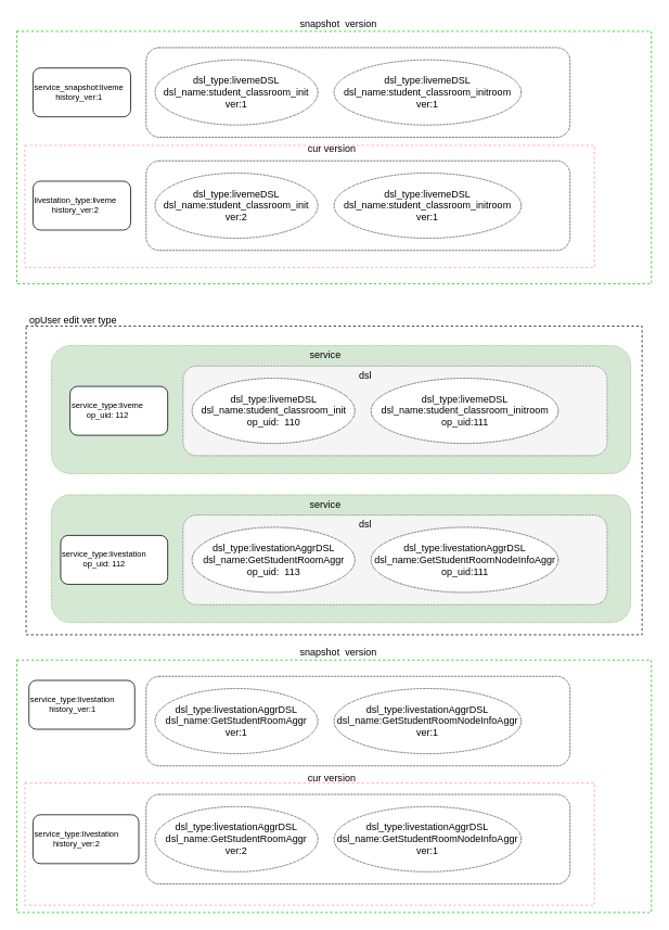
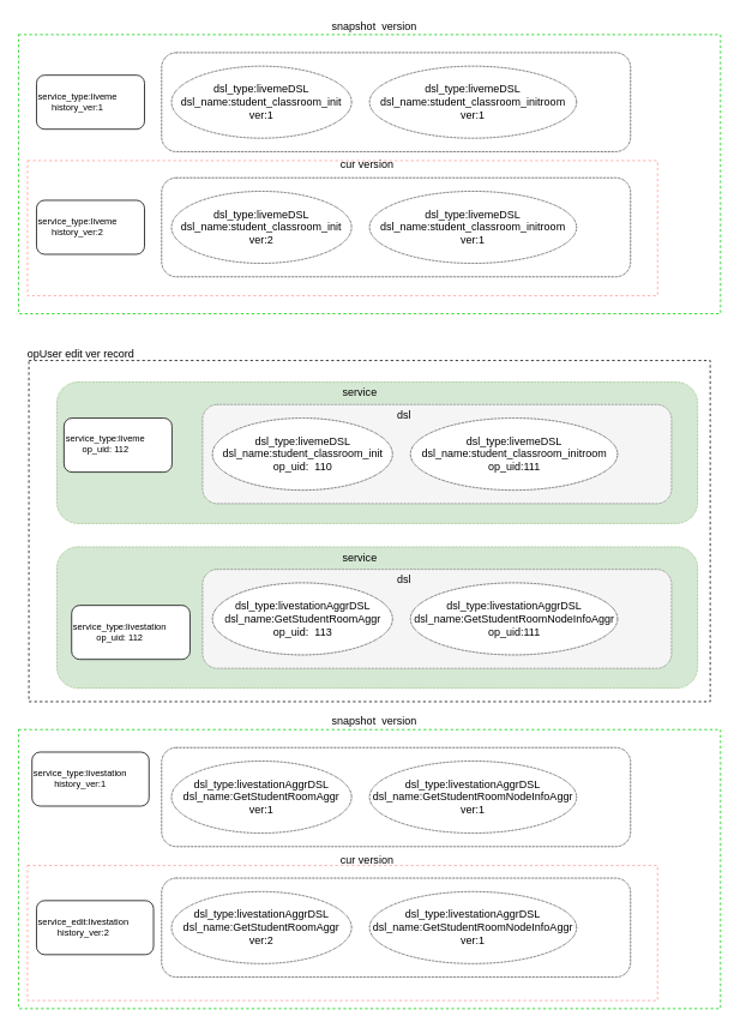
- <mxCell id="11" value="&lt;p style=&quot;line-height: 100% ; font-size: 10px&quot;&gt;&lt;/p&gt;&lt;div style=&quot;text-align: center ; font-size: 10px&quot;&gt;&lt;span style=&quot;font-size: 10px&quot;&gt;service_snapshot:liveme&lt;/span&gt;&lt;/div&gt;&lt;div style=&quot;text-align: center ; font-size: 10px&quot;&gt;&lt;span style=&quot;font-size: 10px&quot;&gt;history_ver:1&lt;/span&gt;&lt;/div&gt;&lt;p&gt;&lt;/p&gt;" style="rounded=1;whiteSpace=wrap;html=1;shadow=0;labelBackgroundColor=none;align=left;" parent="1" vertex="1"><mxGeometry x="40" y="83" width="120" height="60" as="geometry" /></mxCell>
+ <mxCell id="11" value="&lt;p style=&quot;line-height: 100% ; font-size: 10px&quot;&gt;&lt;/p&gt;&lt;div style=&quot;text-align: center ; font-size: 10px&quot;&gt;&lt;span style=&quot;font-size: 10px&quot;&gt;service_type:liveme&lt;/span&gt;&lt;/div&gt;&lt;div style=&quot;text-align: center ; font-size: 10px&quot;&gt;&lt;span style=&quot;font-size: 10px&quot;&gt;history_ver:1&lt;/span&gt;&lt;/div&gt;&lt;p&gt;&lt;/p&gt;" style="rounded=1;whiteSpace=wrap;html=1;shadow=0;labelBackgroundColor=none;align=left;" parent="1" vertex="1"><mxGeometry x="40" y="83" width="120" height="60" as="geometry" /></mxCell>
- <mxCell id="15" value="&lt;p style=&quot;line-height: 100% ; font-size: 10px&quot;&gt;&lt;/p&gt;&lt;div style=&quot;text-align: center ; font-size: 10px&quot;&gt;&lt;span style=&quot;font-size: 10px&quot;&gt;livestation_type:liveme&lt;/span&gt;&lt;/div&gt;&lt;div style=&quot;text-align: center ; font-size: 10px&quot;&gt;&lt;span style=&quot;font-size: 10px&quot;&gt;history_ver:2&lt;/span&gt;&lt;/div&gt;&lt;p&gt;&lt;/p&gt;" style="rounded=1;whiteSpace=wrap;html=1;shadow=0;labelBackgroundColor=none;align=left;" parent="1" vertex="1"><mxGeometry x="40" y="222" width="120" height="60" as="geometry" /></mxCell>
+ <mxCell id="15" value="&lt;p style=&quot;line-height: 100% ; font-size: 10px&quot;&gt;&lt;/p&gt;&lt;div style=&quot;text-align: center ; font-size: 10px&quot;&gt;&lt;span style=&quot;font-size: 10px&quot;&gt;service_type:liveme&lt;/span&gt;&lt;/div&gt;&lt;div style=&quot;text-align: center ; font-size: 10px&quot;&gt;&lt;span style=&quot;font-size: 10px&quot;&gt;history_ver:2&lt;/span&gt;&lt;/div&gt;&lt;p&gt;&lt;/p&gt;" style="rounded=1;whiteSpace=wrap;html=1;shadow=0;labelBackgroundColor=none;align=left;" parent="1" vertex="1"><mxGeometry x="40" y="222" width="120" height="60" as="geometry" /></mxCell>
- <mxCell id="32" value="opUser edit ver type" style="text;html=1;align=center;verticalAlign=middle;resizable=0;points=[];autosize=1;" parent="1" vertex="1"><mxGeometry x="24.5" y="384" width="129" height="18" as="geometry" /></mxCell>
+ <mxCell id="32" value="opUser edit ver record" style="text;html=1;align=center;verticalAlign=middle;resizable=0;points=[];autosize=1;" parent="1" vertex="1"><mxGeometry x="24.5" y="384" width="129" height="18" as="geometry" /></mxCell>
- <mxCell id="30" value="&lt;p style=&quot;line-height: 100% ; font-size: 10px&quot;&gt;&lt;/p&gt;&lt;div style=&quot;text-align: center ; font-size: 10px&quot;&gt;&lt;span style=&quot;font-size: 10px&quot;&gt;service_type:liveme&lt;/span&gt;&lt;/div&gt;&lt;div style=&quot;text-align: center ; font-size: 10px&quot;&gt;op_uid: 112&lt;/div&gt;&lt;p&gt;&lt;/p&gt;" style="rounded=1;whiteSpace=wrap;html=1;shadow=0;labelBackgroundColor=none;align=left;" parent="1" vertex="1"><mxGeometry x="85.5" y="474" width="120" height="60" as="geometry" /></mxCell>
+ <mxCell id="30" value="&lt;p style=&quot;line-height: 100% ; font-size: 10px&quot;&gt;&lt;/p&gt;&lt;div style=&quot;text-align: center ; font-size: 10px&quot;&gt;&lt;span style=&quot;font-size: 10px&quot;&gt;service_type:liveme&lt;/span&gt;&lt;/div&gt;&lt;div style=&quot;text-align: center ; font-size: 10px&quot;&gt;op_uid: 112&lt;/div&gt;&lt;p&gt;&lt;/p&gt;" style="rounded=1;whiteSpace=wrap;html=1;shadow=0;labelBackgroundColor=none;align=left;" parent="1" vertex="1"><mxGeometry x="70.5" y="464" width="120" height="60" as="geometry" /></mxCell>
- <mxCell id="38" value="&lt;p style=&quot;line-height: 100% ; font-size: 10px&quot;&gt;&lt;/p&gt;&lt;div style=&quot;text-align: center ; font-size: 10px&quot;&gt;&lt;div&gt;service_type:livestation&lt;/div&gt;&lt;/div&gt;&lt;div style=&quot;text-align: center ; font-size: 10px&quot;&gt;op_uid: 112&lt;/div&gt;&lt;p&gt;&lt;/p&gt;" style="rounded=1;whiteSpace=wrap;html=1;shadow=0;labelBackgroundColor=none;align=left;" parent="1" vertex="1"><mxGeometry x="74" y="657" width="131.5" height="60" as="geometry" /></mxCell>
+ <mxCell id="38" value="&lt;p style=&quot;line-height: 100% ; font-size: 10px&quot;&gt;&lt;/p&gt;&lt;div style=&quot;text-align: center ; font-size: 10px&quot;&gt;&lt;div&gt;service_type:livestation&lt;/div&gt;&lt;/div&gt;&lt;div style=&quot;text-align: center ; font-size: 10px&quot;&gt;op_uid: 112&lt;/div&gt;&lt;p&gt;&lt;/p&gt;" style="rounded=1;whiteSpace=wrap;html=1;shadow=0;labelBackgroundColor=none;align=left;" parent="1" vertex="1"><mxGeometry x="79" y="672" width="131.5" height="60" as="geometry" /></mxCell>
- <mxCell id="23" value="&lt;p style=&quot;line-height: 100% ; font-size: 10px&quot;&gt;&lt;/p&gt;&lt;div style=&quot;text-align: center ; font-size: 10px&quot;&gt;&lt;span style=&quot;font-size: 10px&quot;&gt;service_type:livestation&lt;/span&gt;&lt;/div&gt;&lt;div style=&quot;text-align: center ; font-size: 10px&quot;&gt;&lt;span style=&quot;font-size: 10px&quot;&gt;history_ver:2&lt;/span&gt;&lt;/div&gt;&lt;p&gt;&lt;/p&gt;" style="rounded=1;whiteSpace=wrap;html=1;shadow=0;labelBackgroundColor=none;align=left;" parent="1" vertex="1"><mxGeometry x="40" y="1000" width="130" height="60" as="geometry" /></mxCell>
+ <mxCell id="23" value="&lt;p style=&quot;line-height: 100% ; font-size: 10px&quot;&gt;&lt;/p&gt;&lt;div style=&quot;text-align: center ; font-size: 10px&quot;&gt;&lt;span style=&quot;font-size: 10px&quot;&gt;service_edit:livestation&lt;/span&gt;&lt;/div&gt;&lt;div style=&quot;text-align: center ; font-size: 10px&quot;&gt;&lt;span style=&quot;font-size: 10px&quot;&gt;history_ver:2&lt;/span&gt;&lt;/div&gt;&lt;p&gt;&lt;/p&gt;" style="rounded=1;whiteSpace=wrap;html=1;shadow=0;labelBackgroundColor=none;align=left;" parent="1" vertex="1"><mxGeometry x="40" y="1000" width="130" height="60" as="geometry" /></mxCell>
